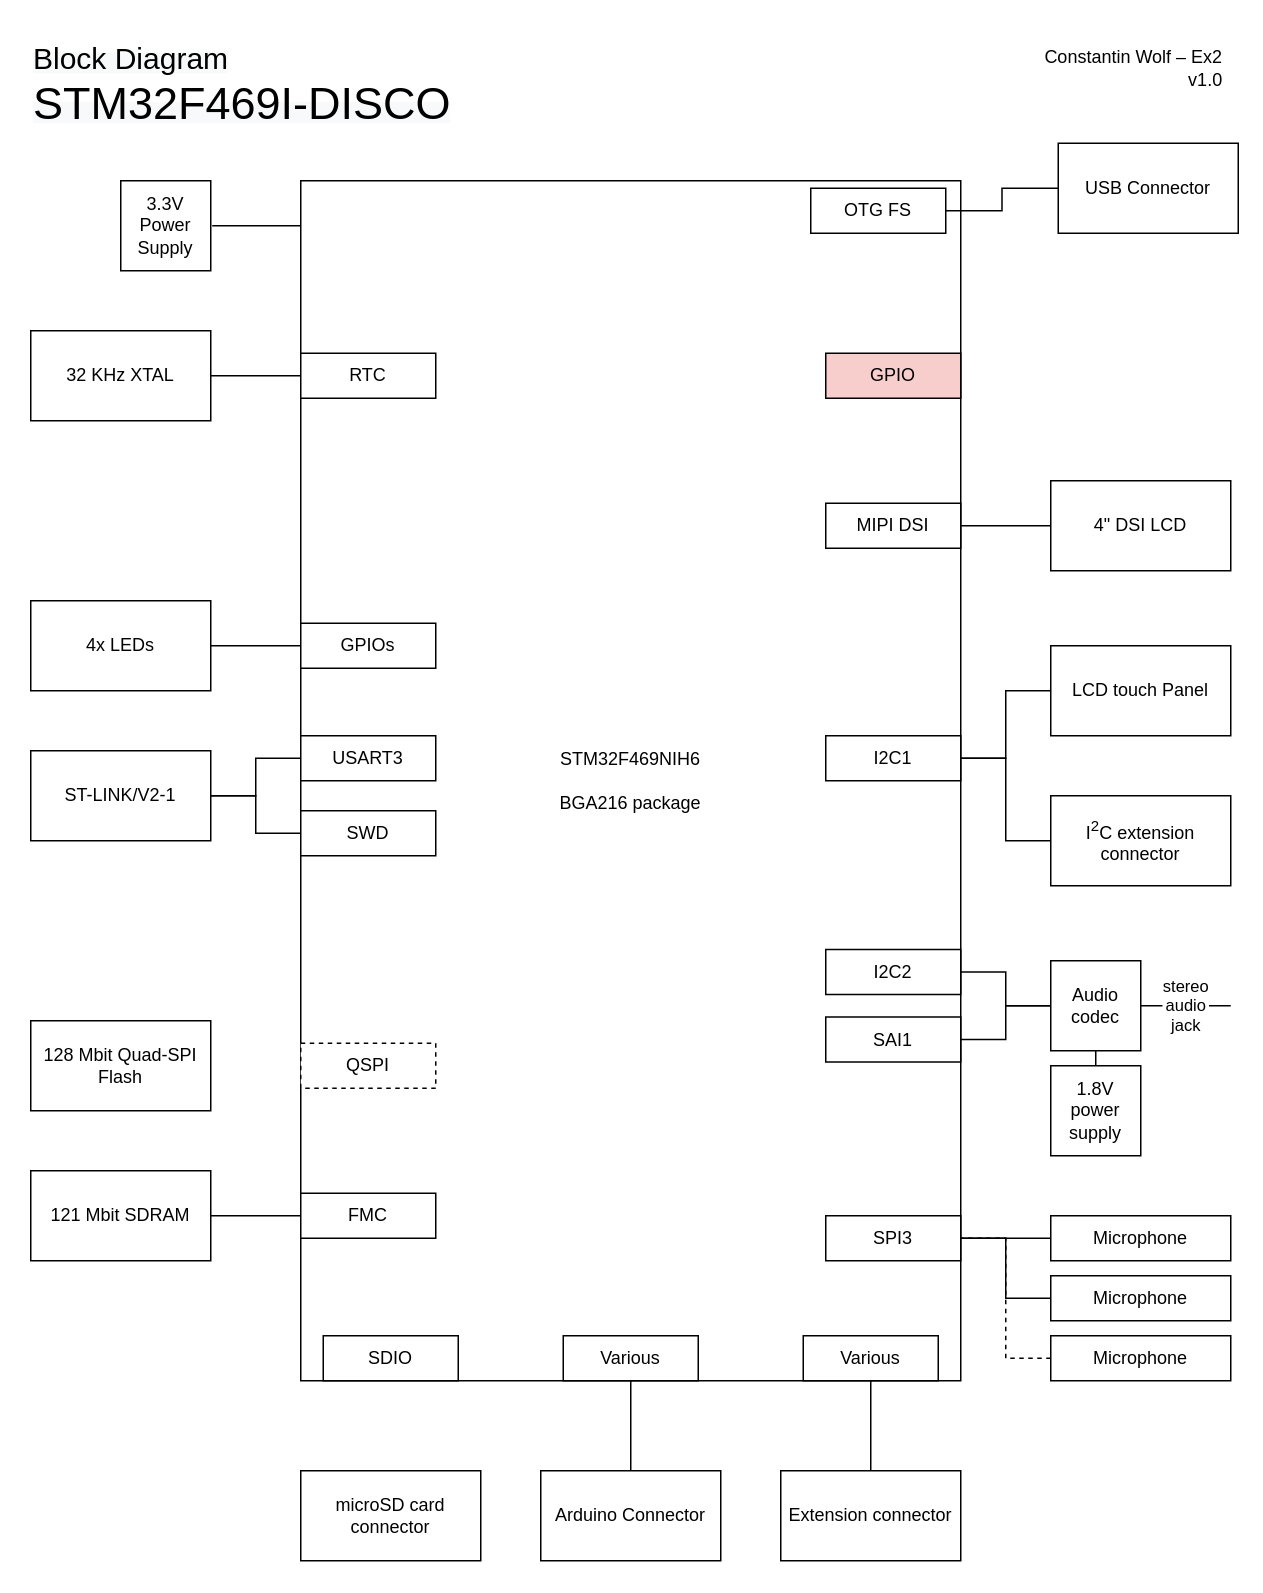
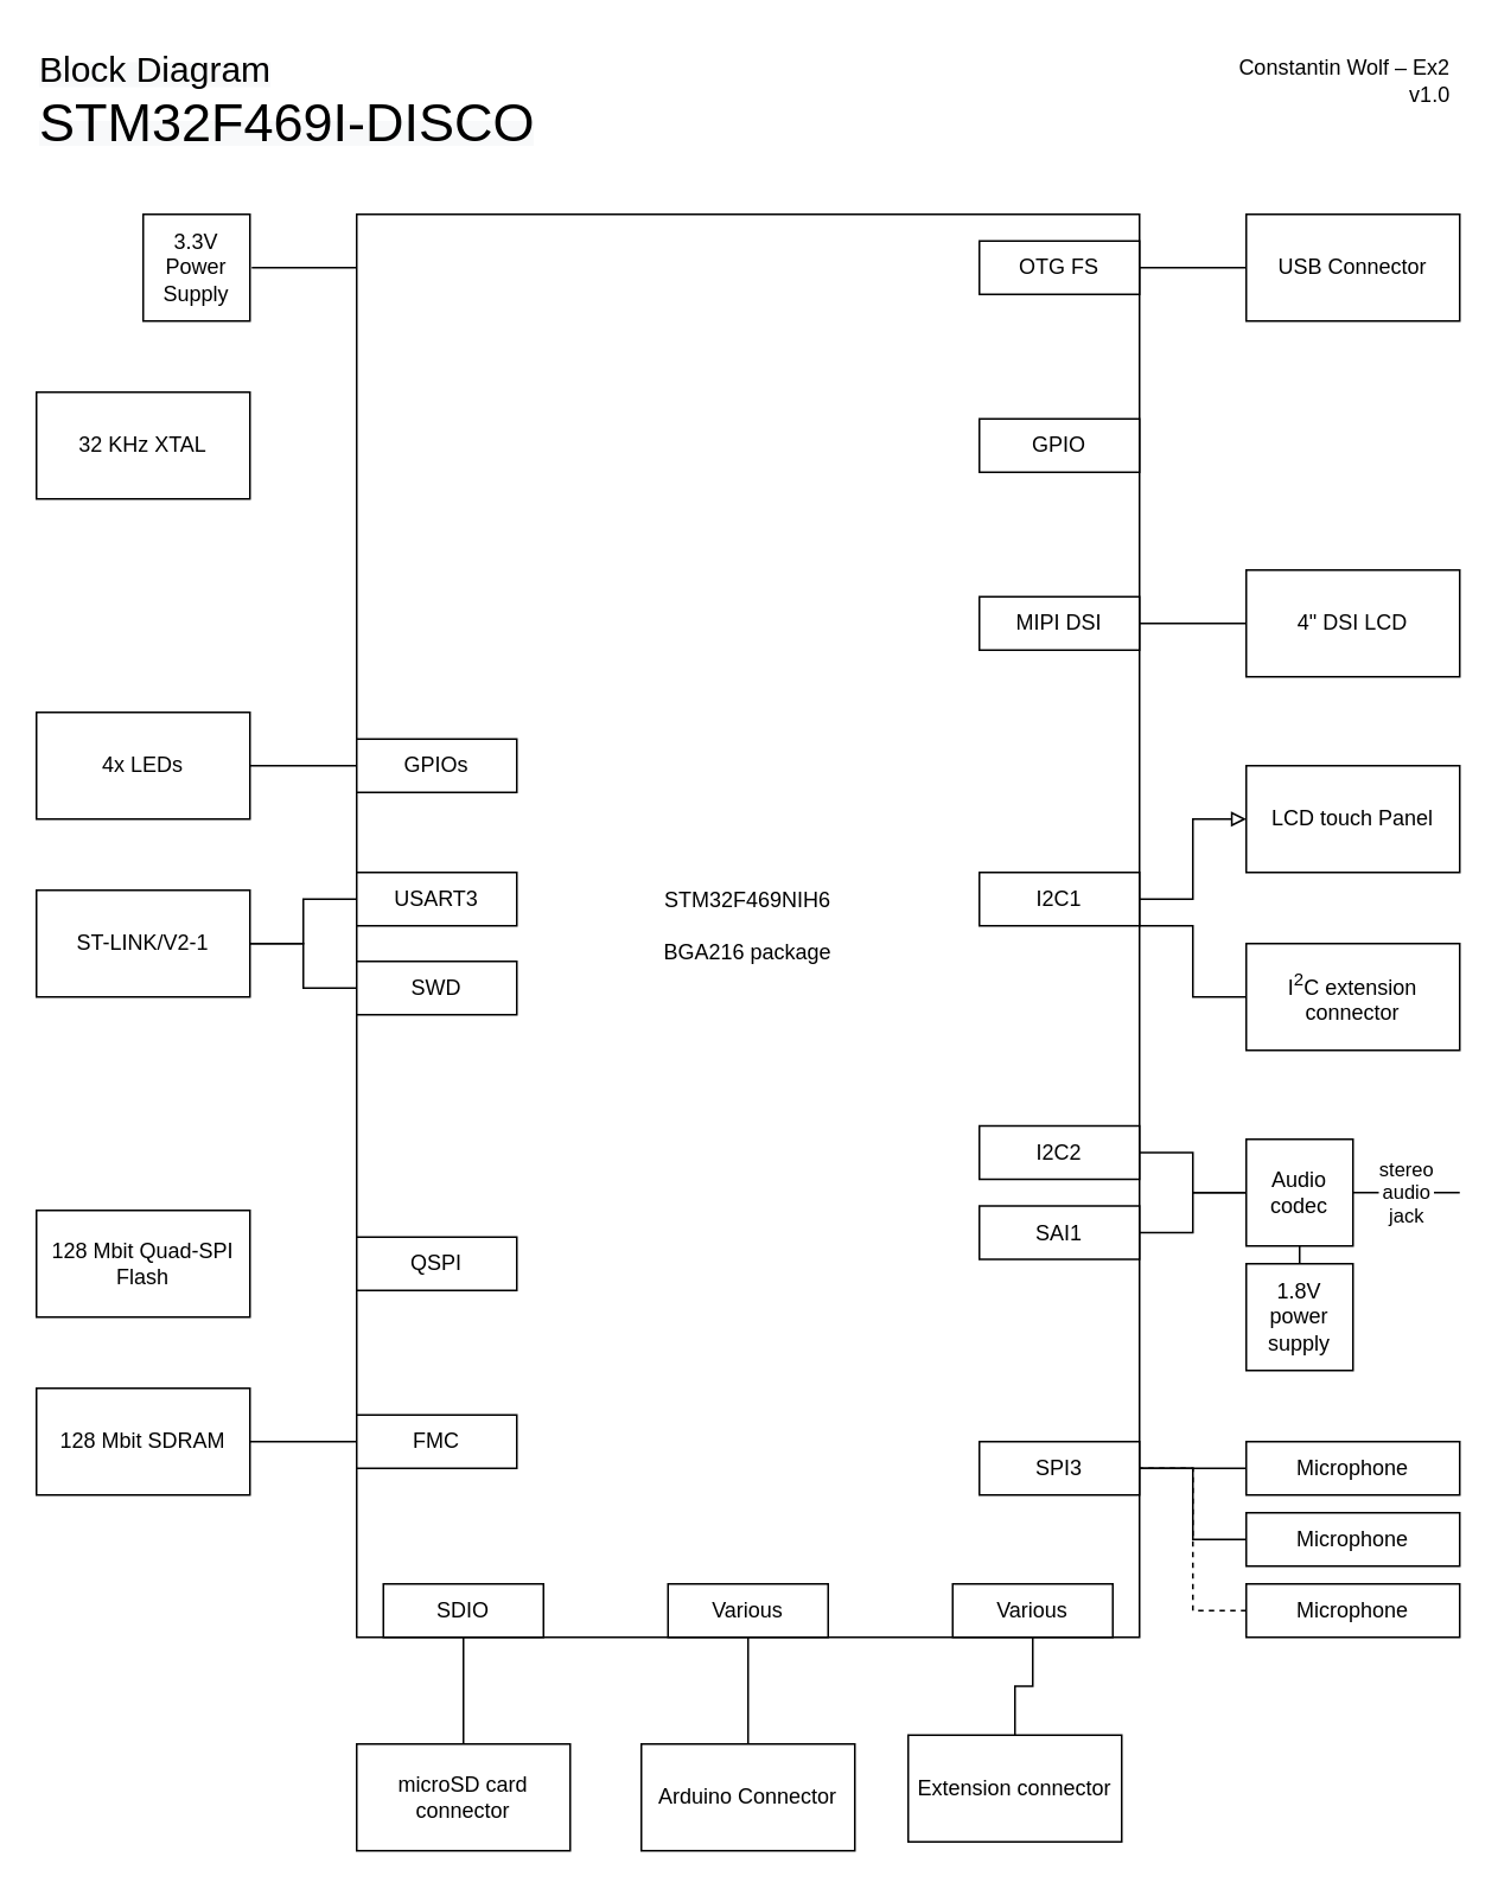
- <mxCell id="14" value="USB Connector" style="whiteSpace=wrap;html=1;" vertex="1" parent="1"><mxGeometry x="705" y="95" width="120" height="60" as="geometry" /></mxCell>
+ <mxCell id="14" value="USB Connector" style="whiteSpace=wrap;html=1;" vertex="1" parent="1"><mxGeometry x="700" y="120" width="120" height="60" as="geometry" /></mxCell>
- <mxCell id="56" value="OTG FS" style="rounded=0;whiteSpace=wrap;html=1;" vertex="1" parent="1"><mxGeometry x="540" y="125" width="90" height="30" as="geometry" /></mxCell>
+ <mxCell id="56" value="OTG FS" style="rounded=0;whiteSpace=wrap;html=1;" vertex="1" parent="1"><mxGeometry x="550" y="135" width="90" height="30" as="geometry" /></mxCell>
- <mxCell id="5" style="edgeStyle=orthogonalEdgeStyle;rounded=0;orthogonalLoop=1;jettySize=auto;html=1;entryX=0;entryY=0.5;entryDx=0;entryDy=0;endArrow=none;endFill=0;" edge="1" parent="1" source="6" target="28"><mxGeometry relative="1" as="geometry" /></mxCell>
- <mxCell id="28" value="RTC" style="rounded=0;whiteSpace=wrap;html=1;" vertex="1" parent="1"><mxGeometry x="200" y="235" width="90" height="30" as="geometry" /></mxCell>
- <mxCell id="54" value="GPIO" style="rounded=0;whiteSpace=wrap;html=1;fillColor=#f8cecc;" vertex="1" parent="1"><mxGeometry x="550" y="235" width="90" height="30" as="geometry" /></mxCell>
+ <mxCell id="54" value="GPIO" style="rounded=0;whiteSpace=wrap;html=1;" vertex="1" parent="1"><mxGeometry x="550" y="235" width="90" height="30" as="geometry" /></mxCell>
- <mxCell id="50" style="edgeStyle=orthogonalEdgeStyle;rounded=0;orthogonalLoop=1;jettySize=auto;html=1;entryX=0;entryY=0.5;entryDx=0;entryDy=0;endArrow=none;endFill=0;" edge="1" parent="1" source="51" target="16"><mxGeometry relative="1" as="geometry" /></mxCell>
+ <mxCell id="50" style="edgeStyle=orthogonalEdgeStyle;rounded=0;orthogonalLoop=1;jettySize=auto;html=1;entryX=0;entryY=0.5;entryDx=0;entryDy=0;endArrow=block;endFill=0;" edge="1" parent="1" source="51" target="16"><mxGeometry relative="1" as="geometry" /></mxCell>
- <mxCell id="17" style="edgeStyle=orthogonalEdgeStyle;rounded=0;orthogonalLoop=1;jettySize=auto;html=1;entryX=1;entryY=0.5;entryDx=0;entryDy=0;endArrow=none;endFill=0;" edge="1" parent="1" source="18" target="51"><mxGeometry relative="1" as="geometry" /></mxCell>
+ <mxCell id="17" style="edgeStyle=orthogonalEdgeStyle;rounded=0;orthogonalLoop=1;jettySize=auto;html=1;endArrow=none;endFill=0;" edge="1" parent="1" source="18" target="2"><mxGeometry relative="1" as="geometry" /></mxCell>
- <mxCell id="33" value="QSPI" style="rounded=0;whiteSpace=wrap;html=1;dashed=1;" vertex="1" parent="1"><mxGeometry x="200" y="695" width="90" height="30" as="geometry" /></mxCell>
+ <mxCell id="33" value="QSPI" style="rounded=0;whiteSpace=wrap;html=1;" vertex="1" parent="1"><mxGeometry x="200" y="695" width="90" height="30" as="geometry" /></mxCell>
- <mxCell id="10" value="121 Mbit SDRAM" style="whiteSpace=wrap;html=1;" vertex="1" parent="1"><mxGeometry x="20" y="780" width="120" height="60" as="geometry" /></mxCell>
+ <mxCell id="10" value="128 Mbit SDRAM" style="whiteSpace=wrap;html=1;" vertex="1" parent="1"><mxGeometry x="20" y="780" width="120" height="60" as="geometry" /></mxCell>
+ <mxCell id="38" style="edgeStyle=orthogonalEdgeStyle;rounded=0;orthogonalLoop=1;jettySize=auto;html=1;exitX=0.5;exitY=1;exitDx=0;exitDy=0;entryX=0.5;entryY=0;entryDx=0;entryDy=0;endArrow=none;endFill=0;" edge="1" parent="1" source="39" target="11"><mxGeometry relative="1" as="geometry" /></mxCell>
- <mxCell id="13" value="Extension connector" style="whiteSpace=wrap;html=1;" vertex="1" parent="1"><mxGeometry x="520" y="980" width="120" height="60" as="geometry" /></mxCell>
+ <mxCell id="13" value="Extension connector" style="whiteSpace=wrap;html=1;" vertex="1" parent="1"><mxGeometry x="510" y="975" width="120" height="60" as="geometry" /></mxCell>
